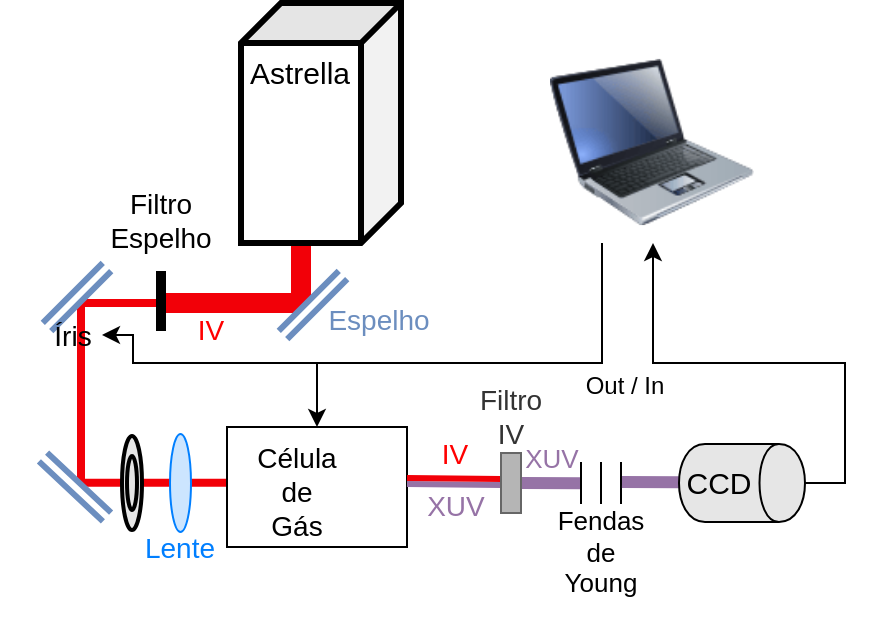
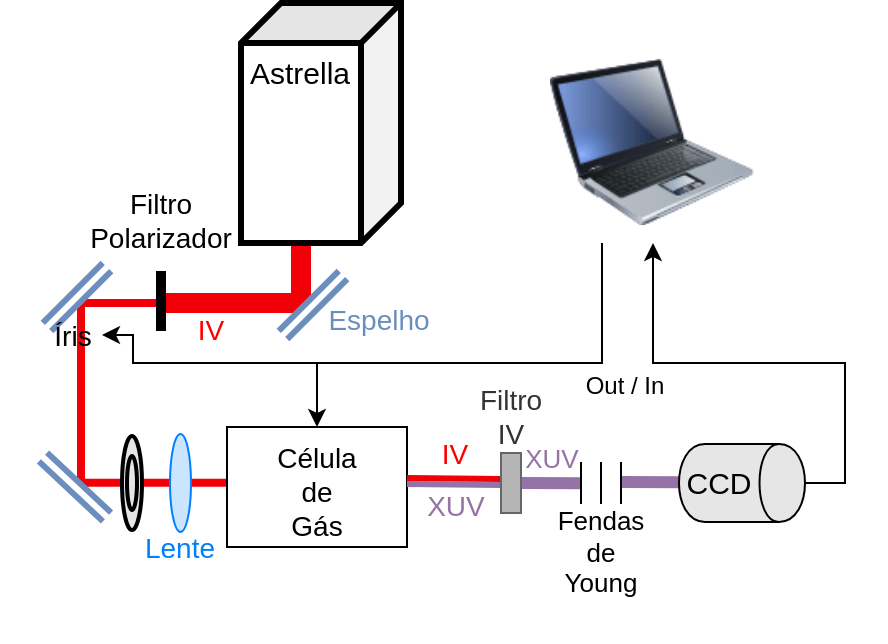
- <mxCell id="16" value="Filtro&lt;br style=&quot;font-size: 14px;&quot;&gt;Espelho&lt;br style=&quot;font-size: 14px;&quot;&gt;" style="text;html=1;resizable=0;points=[];autosize=1;align=center;verticalAlign=top;spacingTop=-4;fontSize=14;" parent="1" vertex="1"><mxGeometry x="35" y="90" width="90" height="40" as="geometry" /></mxCell>
+ <mxCell id="16" value="Filtro&lt;br style=&quot;font-size: 14px;&quot;&gt;Polarizador&lt;br style=&quot;font-size: 14px;&quot;&gt;" style="text;html=1;resizable=0;points=[];autosize=1;align=center;verticalAlign=top;spacingTop=-4;fontSize=14;" parent="1" vertex="1"><mxGeometry x="35" y="90" width="90" height="40" as="geometry" /></mxCell>
- <mxCell id="11" value="&lt;font style=&quot;font-size: 14px;&quot;&gt;Célula&lt;br style=&quot;font-size: 14px;&quot;&gt;de&lt;br style=&quot;font-size: 14px;&quot;&gt;Gás&lt;/font&gt;" style="text;html=1;resizable=0;points=[];autosize=1;align=center;verticalAlign=top;spacingTop=-4;fontSize=14;" parent="1" vertex="1"><mxGeometry x="118" y="217" width="60" height="50" as="geometry" /></mxCell>
+ <mxCell id="11" value="&lt;font style=&quot;font-size: 14px;&quot;&gt;Célula&lt;br style=&quot;font-size: 14px;&quot;&gt;de&lt;br style=&quot;font-size: 14px;&quot;&gt;Gás&lt;/font&gt;" style="text;html=1;resizable=0;points=[];autosize=1;align=center;verticalAlign=top;spacingTop=-4;fontSize=14;" parent="1" vertex="1"><mxGeometry x="128" y="217" width="60" height="50" as="geometry" /></mxCell>
